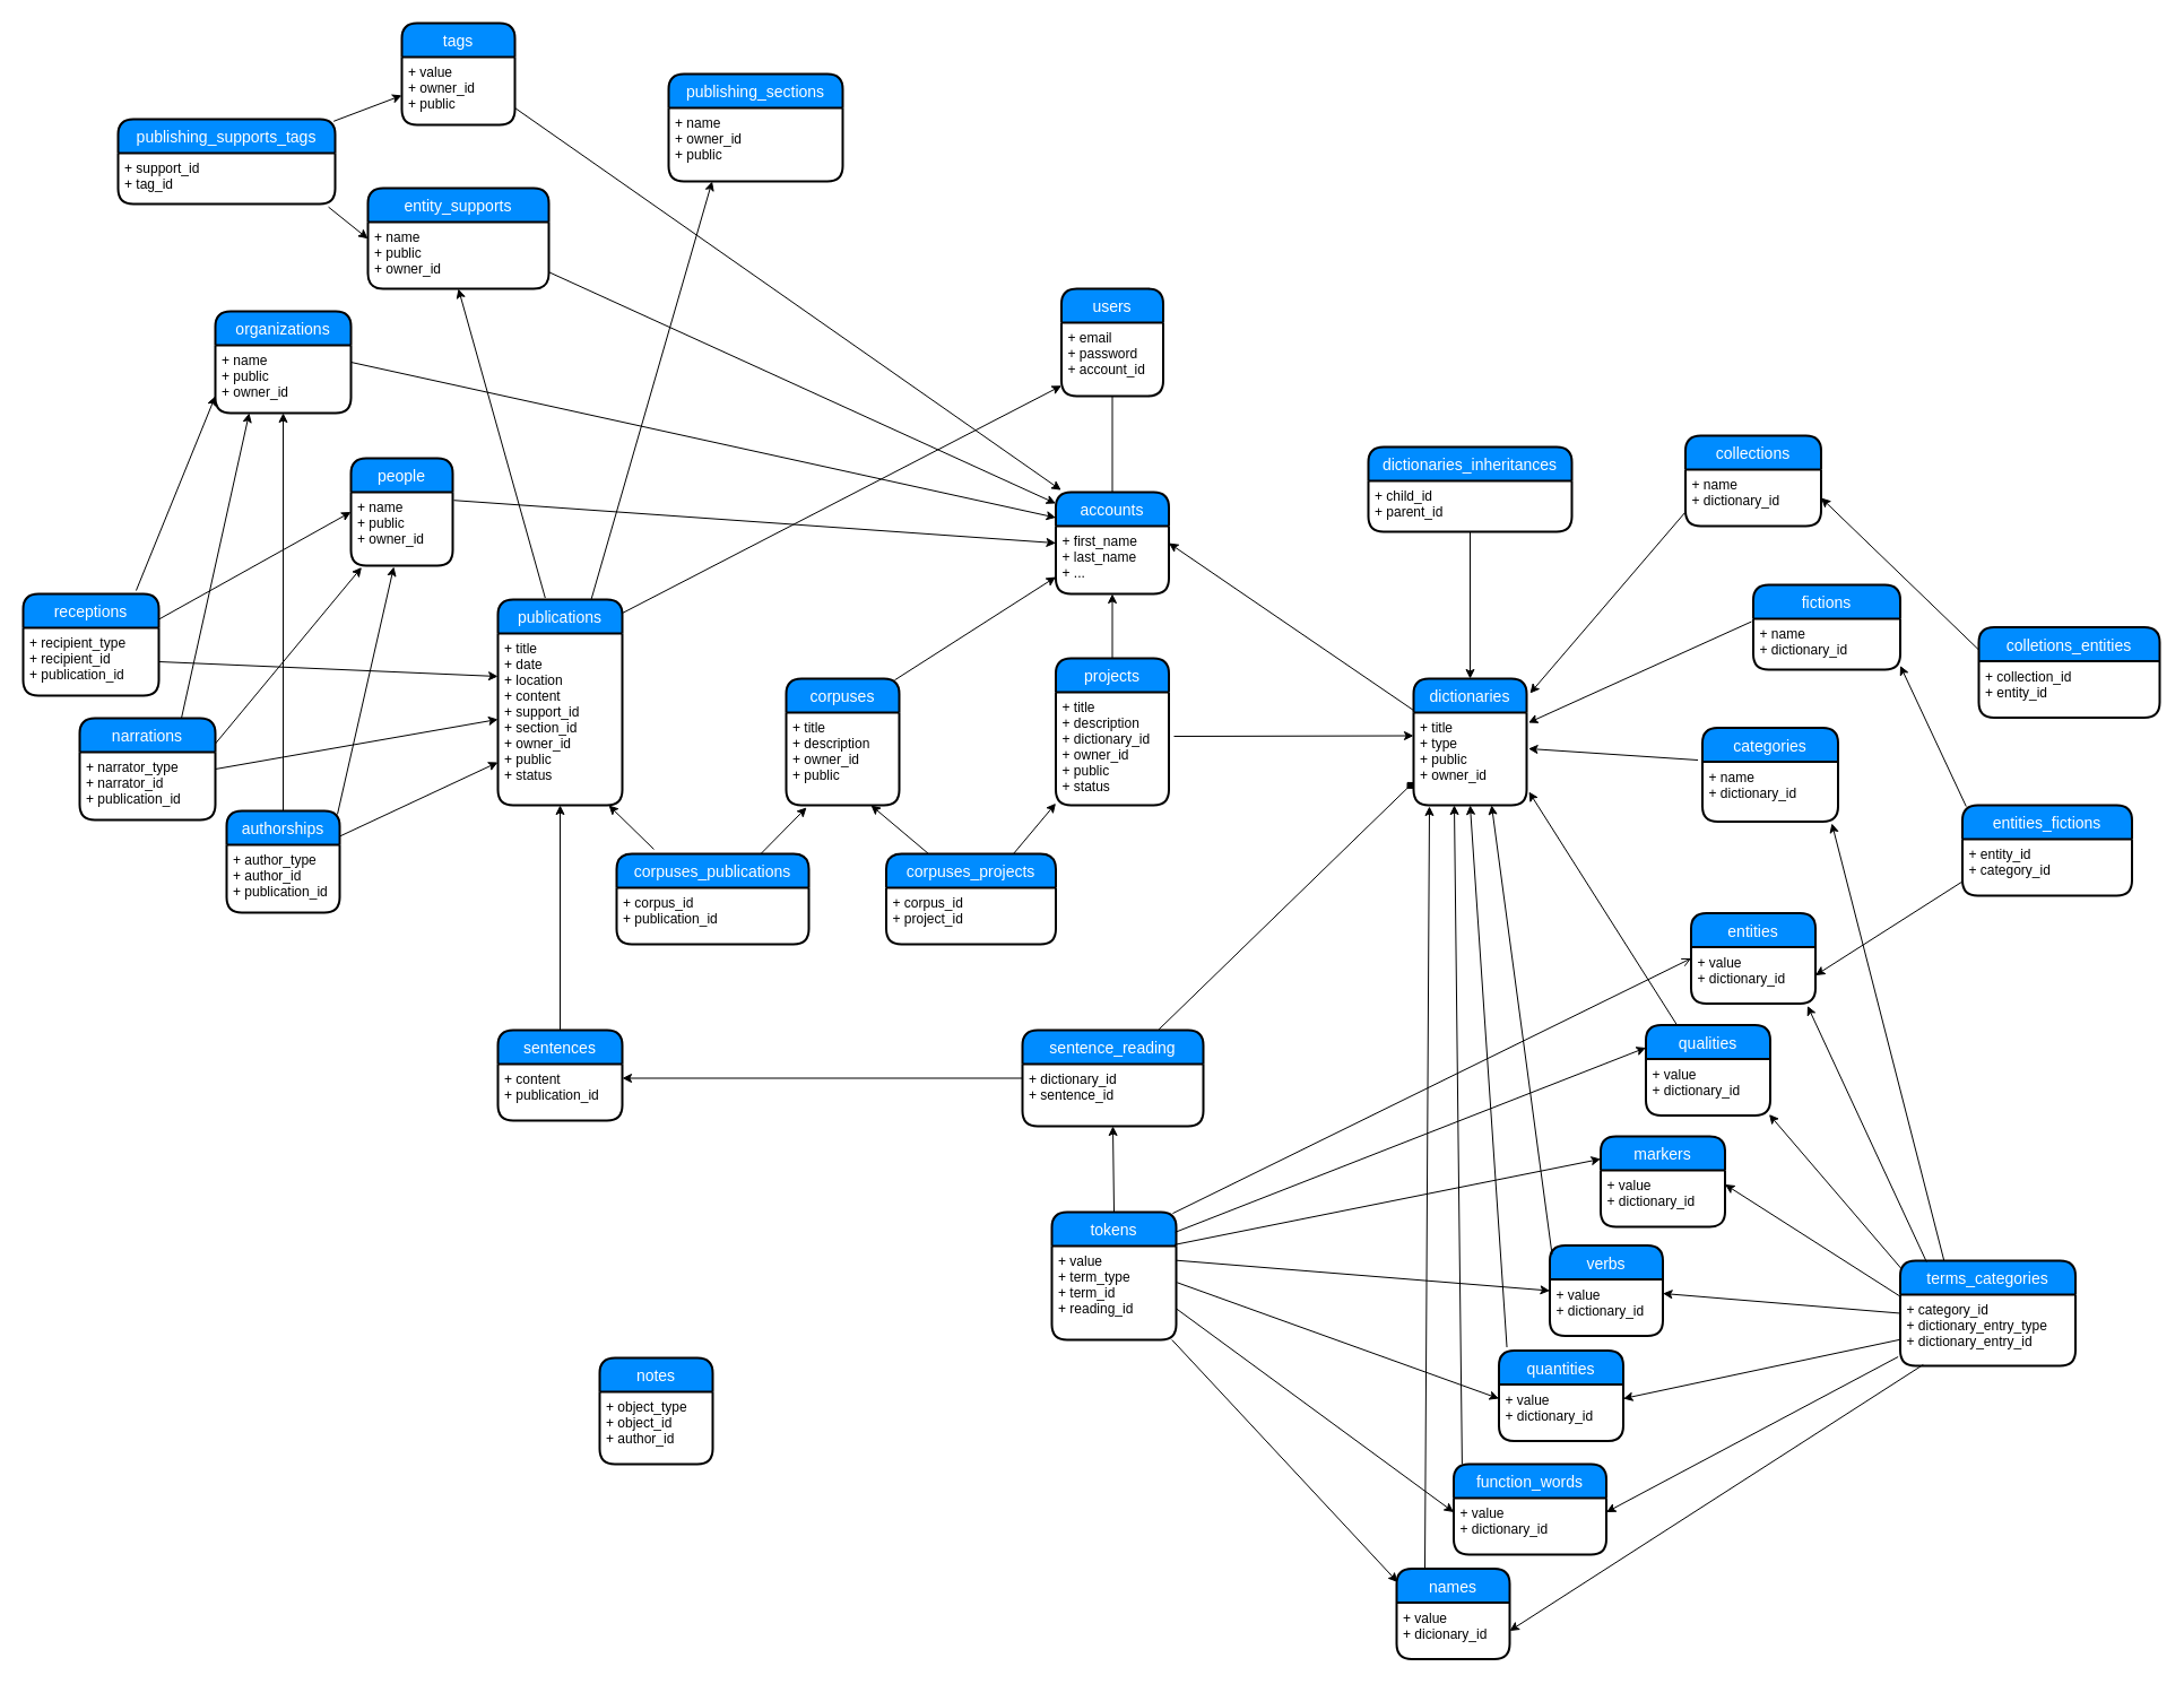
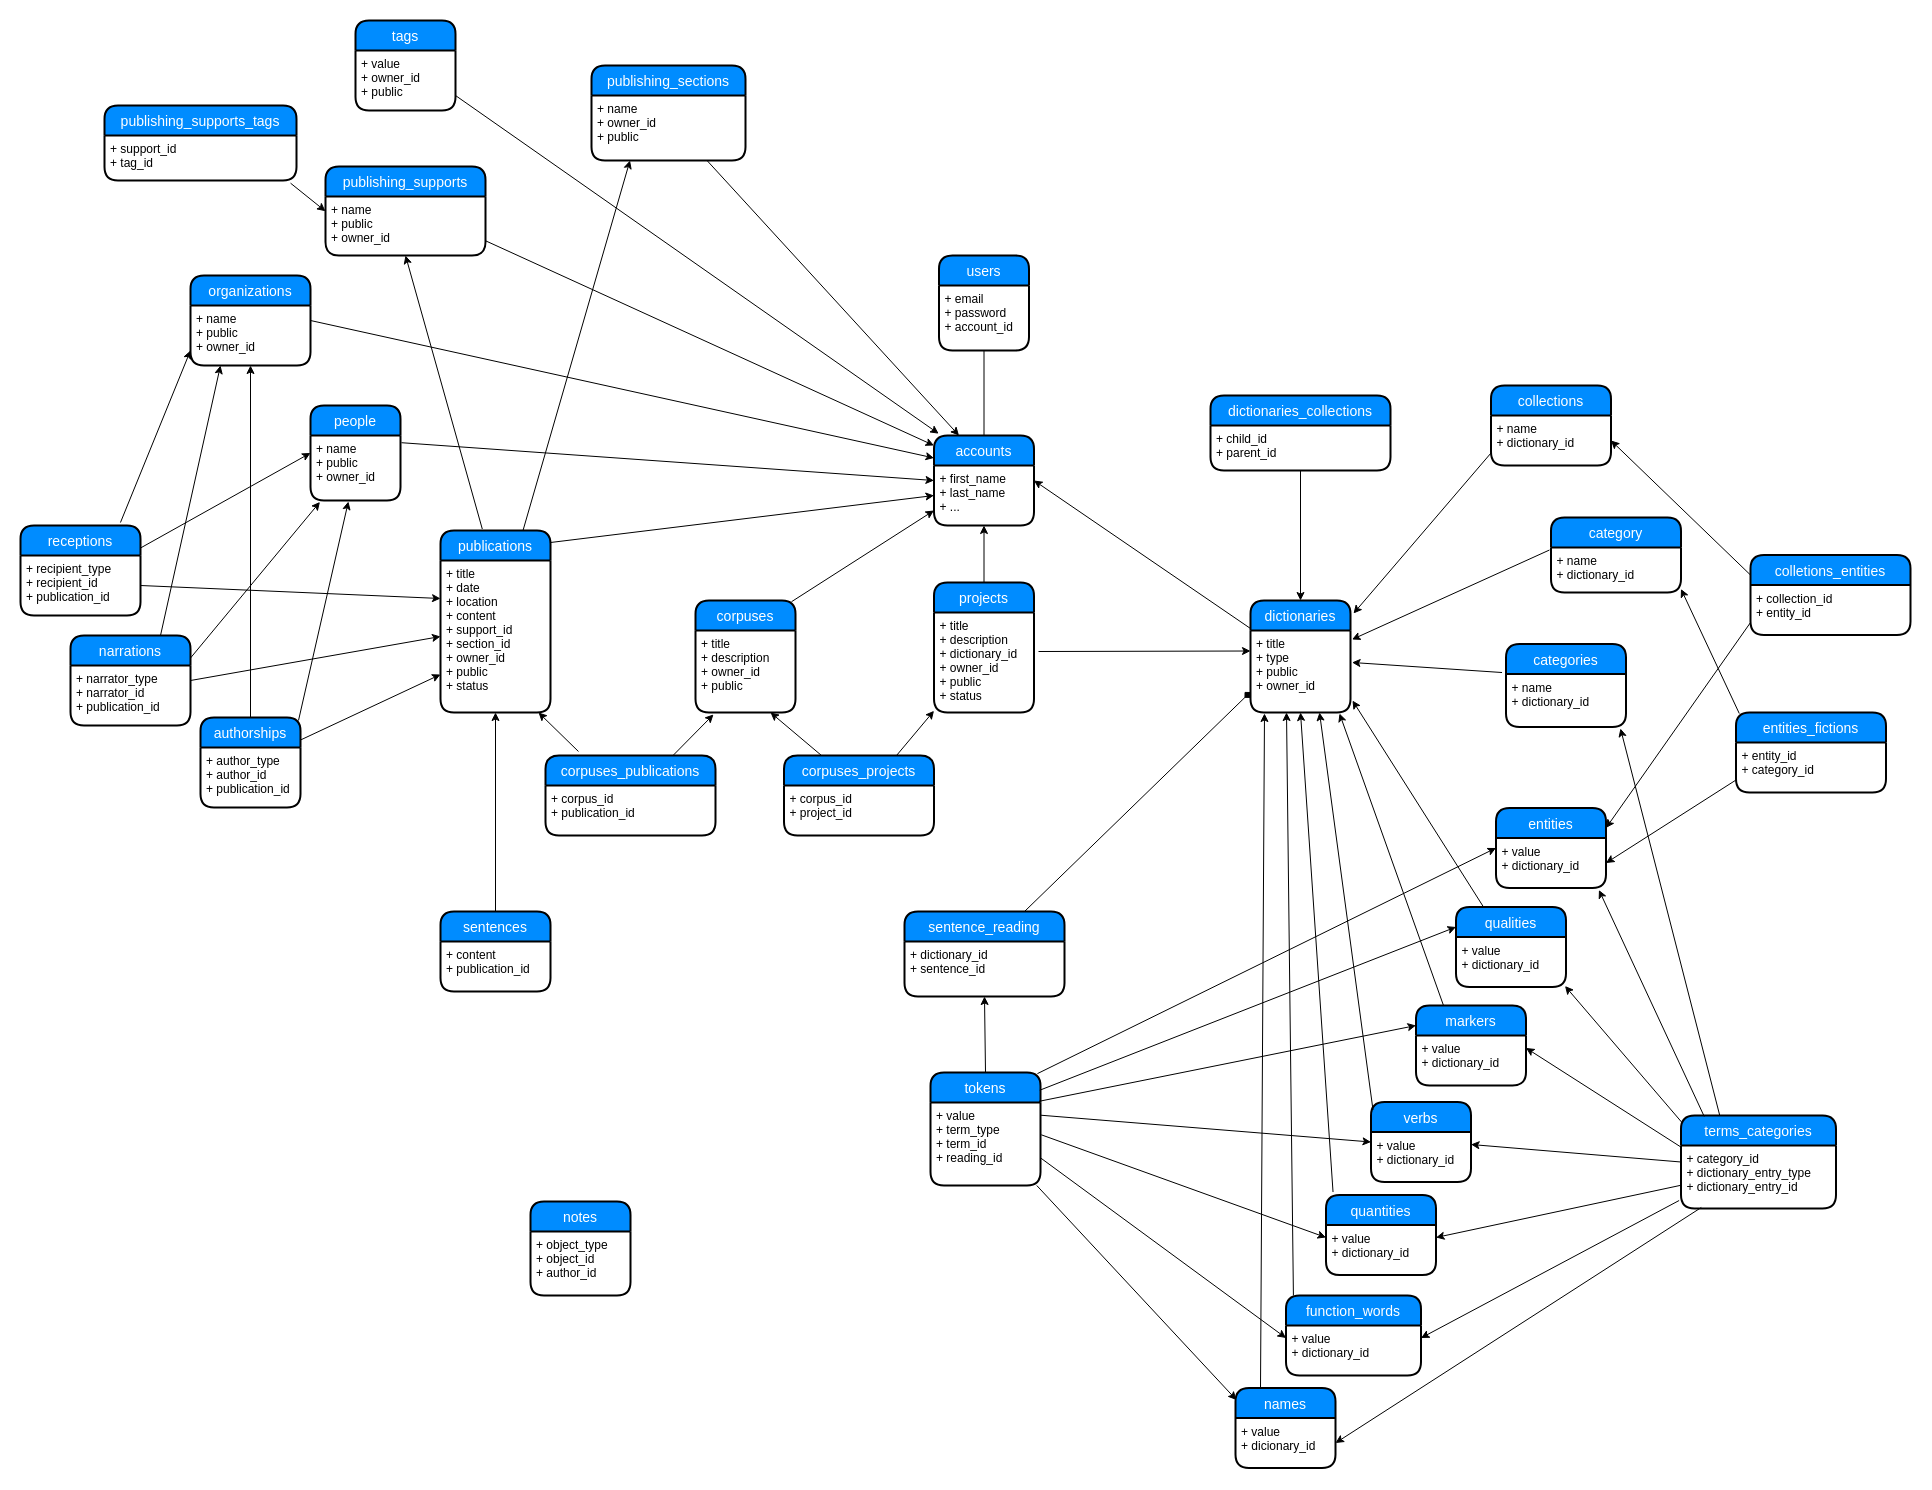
- <mxCell id="84" value="" style="endArrow=classic;html=1;exitX=0.993;exitY=0.024;exitDx=0;exitDy=0;exitPerimeter=0;" parent="1" source="125" target="81" edge="1"><mxGeometry width="50" height="50" relative="1" as="geometry"><mxPoint x="205" y="140" as="sourcePoint" /><mxPoint x="265" y="225" as="targetPoint" /></mxGeometry></mxCell>
- <mxCell id="77" value="entity_supports" style="swimlane;childLayout=stackLayout;horizontal=1;startSize=30;horizontalStack=0;fillColor=#008cff;fontColor=#FFFFFF;rounded=1;fontSize=14;fontStyle=0;strokeWidth=2;resizeParent=0;resizeLast=1;shadow=0;dashed=0;align=center;" parent="1" vertex="1"><mxGeometry x="325" y="166" width="160" height="89" as="geometry" /></mxCell>
+ <mxCell id="77" value="publishing_supports" style="swimlane;childLayout=stackLayout;horizontal=1;startSize=30;horizontalStack=0;fillColor=#008cff;fontColor=#FFFFFF;rounded=1;fontSize=14;fontStyle=0;strokeWidth=2;resizeParent=0;resizeLast=1;shadow=0;dashed=0;align=center;" parent="1" vertex="1"><mxGeometry x="325" y="166" width="160" height="89" as="geometry" /></mxCell>
+ <mxCell id="88" value="" style="endArrow=classic;html=1;exitX=0.75;exitY=1;exitDx=0;exitDy=0;entryX=0.25;entryY=0;entryDx=0;entryDy=0;" parent="1" source="87" target="5" edge="1"><mxGeometry width="50" height="50" relative="1" as="geometry"><mxPoint x="570" y="175" as="sourcePoint" /><mxPoint x="920" y="325" as="targetPoint" /></mxGeometry></mxCell>
- <mxCell id="123" value="dictionaries_inheritances" style="swimlane;childLayout=stackLayout;horizontal=1;startSize=30;horizontalStack=0;fillColor=#008cff;fontColor=#FFFFFF;rounded=1;fontSize=14;fontStyle=0;strokeWidth=2;resizeParent=0;resizeLast=1;shadow=0;dashed=0;align=center;" parent="1" vertex="1"><mxGeometry x="1210" y="395" width="180" height="75" as="geometry" /></mxCell>
+ <mxCell id="123" value="dictionaries_collections" style="swimlane;childLayout=stackLayout;horizontal=1;startSize=30;horizontalStack=0;fillColor=#008cff;fontColor=#FFFFFF;rounded=1;fontSize=14;fontStyle=0;strokeWidth=2;resizeParent=0;resizeLast=1;shadow=0;dashed=0;align=center;" parent="1" vertex="1"><mxGeometry x="1210" y="395" width="180" height="75" as="geometry" /></mxCell>
- <mxCell id="31" value="" style="endArrow=classic;html=1;exitX=1;exitY=0.066;exitDx=0;exitDy=0;exitPerimeter=0;" parent="1" source="25" target="8" edge="1"><mxGeometry width="50" height="50" relative="1" as="geometry"><mxPoint x="393.5" y="1065" as="sourcePoint" /><mxPoint x="443.5" y="1015" as="targetPoint" /></mxGeometry></mxCell>
+ <mxCell id="31" value="" style="endArrow=classic;html=1;exitX=1;exitY=0.066;exitDx=0;exitDy=0;entryX=0;entryY=0.5;entryDx=0;entryDy=0;exitPerimeter=0;" parent="1" source="25" target="6" edge="1"><mxGeometry width="50" height="50" relative="1" as="geometry"><mxPoint x="393.5" y="1065" as="sourcePoint" /><mxPoint x="443.5" y="1015" as="targetPoint" /></mxGeometry></mxCell>
- <mxCell id="112" value="fictions" style="swimlane;childLayout=stackLayout;horizontal=1;startSize=30;horizontalStack=0;fillColor=#008cff;fontColor=#FFFFFF;rounded=1;fontSize=14;fontStyle=0;strokeWidth=2;resizeParent=0;resizeLast=1;shadow=0;dashed=0;align=center;" parent="1" vertex="1"><mxGeometry x="1550.5" y="517" width="130" height="75" as="geometry" /></mxCell>
+ <mxCell id="112" value="category" style="swimlane;childLayout=stackLayout;horizontal=1;startSize=30;horizontalStack=0;fillColor=#008cff;fontColor=#FFFFFF;rounded=1;fontSize=14;fontStyle=0;strokeWidth=2;resizeParent=0;resizeLast=1;shadow=0;dashed=0;align=center;" parent="1" vertex="1"><mxGeometry x="1550.5" y="517" width="130" height="75" as="geometry" /></mxCell>
+ <mxCell id="96" value="" style="endArrow=classic;html=1;exitX=0;exitY=0.75;exitDx=0;exitDy=0;entryX=1;entryY=0.25;entryDx=0;entryDy=0;" parent="1" source="98" target="39" edge="1"><mxGeometry width="50" height="50" relative="1" as="geometry"><mxPoint x="1510" y="757.5" as="sourcePoint" /><mxPoint x="1560" y="707.5" as="targetPoint" /></mxGeometry></mxCell>
- <mxCell id="60" value="" style="endArrow=open;html=1;exitX=0.972;exitY=0.01;exitDx=0;exitDy=0;exitPerimeter=0;entryX=0;entryY=0.5;entryDx=0;entryDy=0;" parent="1" source="21" target="39" edge="1"><mxGeometry width="50" height="50" relative="1" as="geometry"><mxPoint x="763.5" y="1325" as="sourcePoint" /><mxPoint x="813.5" y="1275" as="targetPoint" /></mxGeometry></mxCell>
+ <mxCell id="60" value="" style="endArrow=classic;html=1;exitX=0.972;exitY=0.01;exitDx=0;exitDy=0;exitPerimeter=0;entryX=0;entryY=0.5;entryDx=0;entryDy=0;" parent="1" source="21" target="39" edge="1"><mxGeometry width="50" height="50" relative="1" as="geometry"><mxPoint x="763.5" y="1325" as="sourcePoint" /><mxPoint x="813.5" y="1275" as="targetPoint" /></mxGeometry></mxCell>
+ <mxCell id="46" value="" style="endArrow=classic;html=1;exitX=0.25;exitY=0;exitDx=0;exitDy=0;entryX=0.89;entryY=1.012;entryDx=0;entryDy=0;entryPerimeter=0;" parent="1" source="90" target="122" edge="1"><mxGeometry width="50" height="50" relative="1" as="geometry"><mxPoint x="643.5" y="1237.5" as="sourcePoint" /><mxPoint x="1250" y="692.5" as="targetPoint" /></mxGeometry></mxCell>
- <mxCell id="23" value="" style="endArrow=classic;html=1;entryX=1;entryY=0.25;entryDx=0;entryDy=0;exitX=0;exitY=0.5;exitDx=0;exitDy=0;" parent="1" source="129" target="19" edge="1"><mxGeometry width="50" height="50" relative="1" as="geometry"><mxPoint x="913.5" y="948" as="sourcePoint" /><mxPoint x="733.5" y="1125" as="targetPoint" /></mxGeometry></mxCell>
